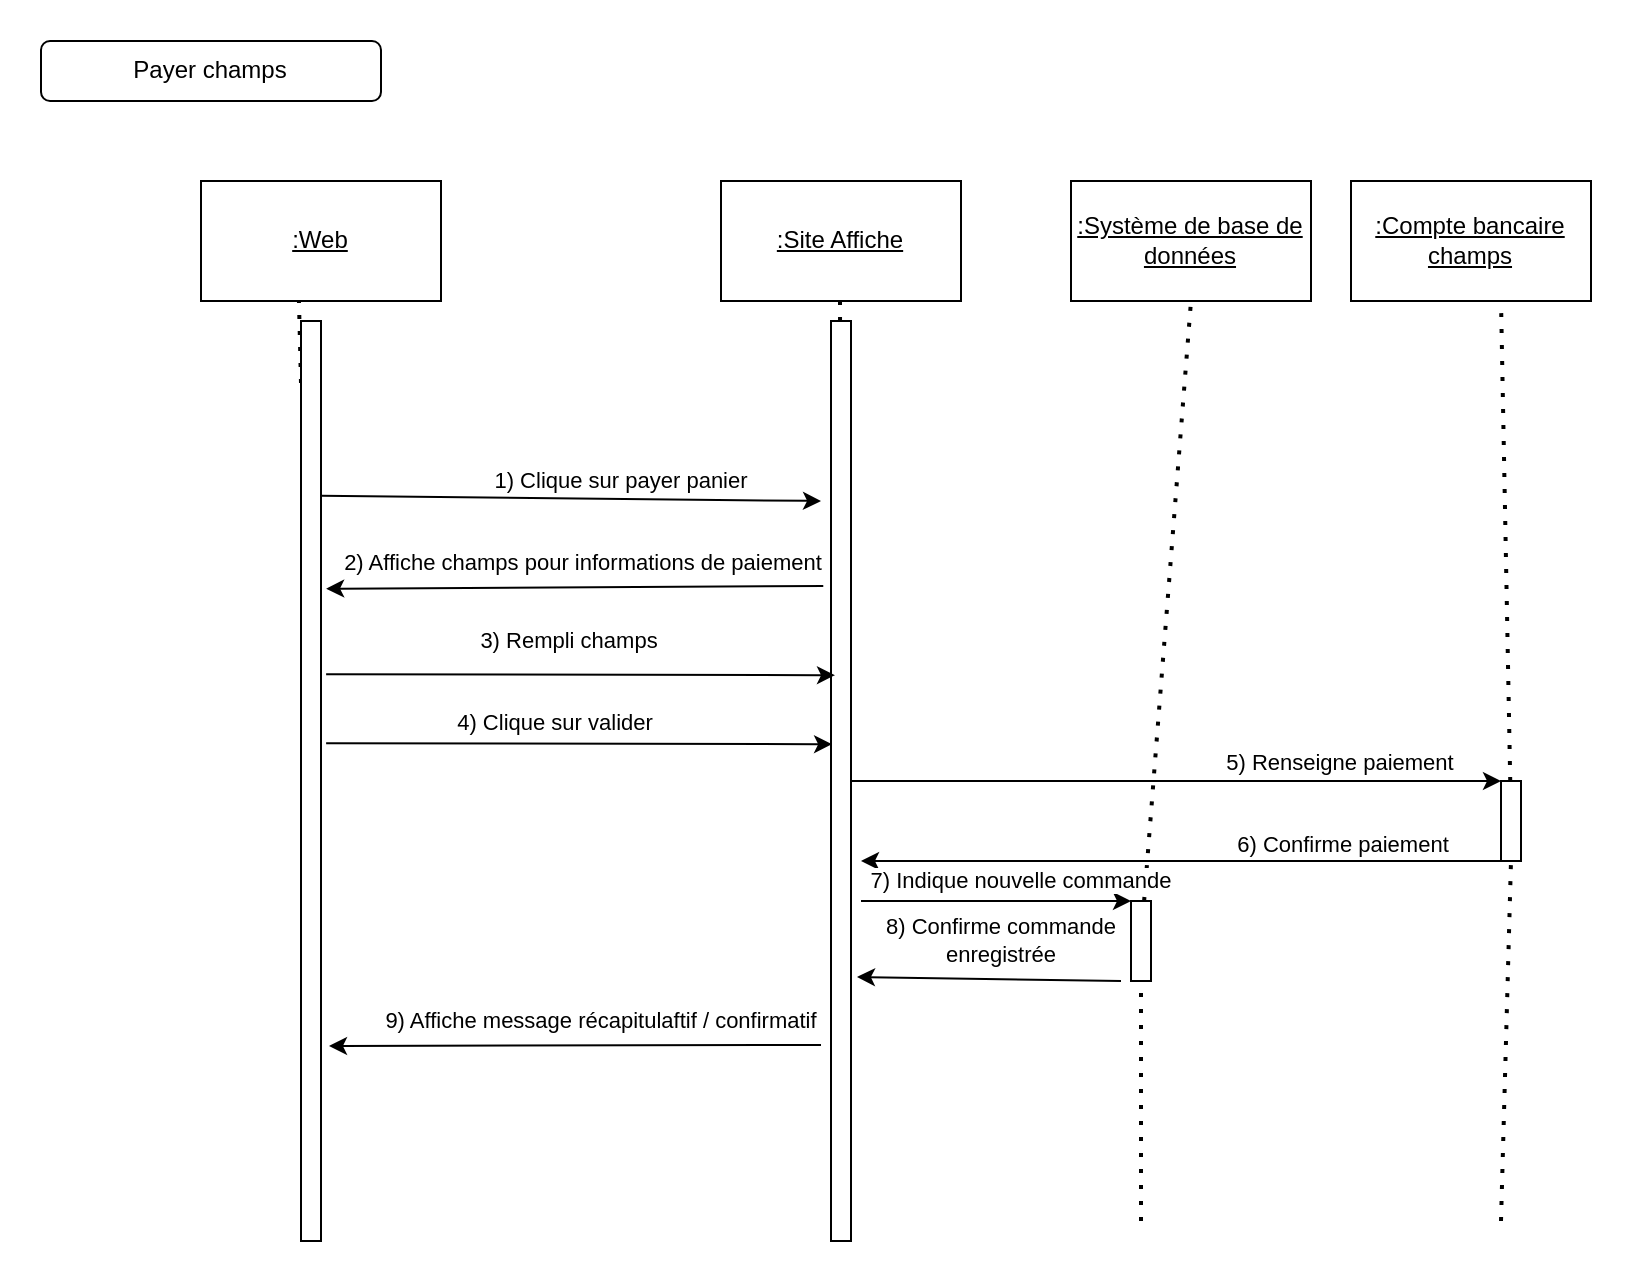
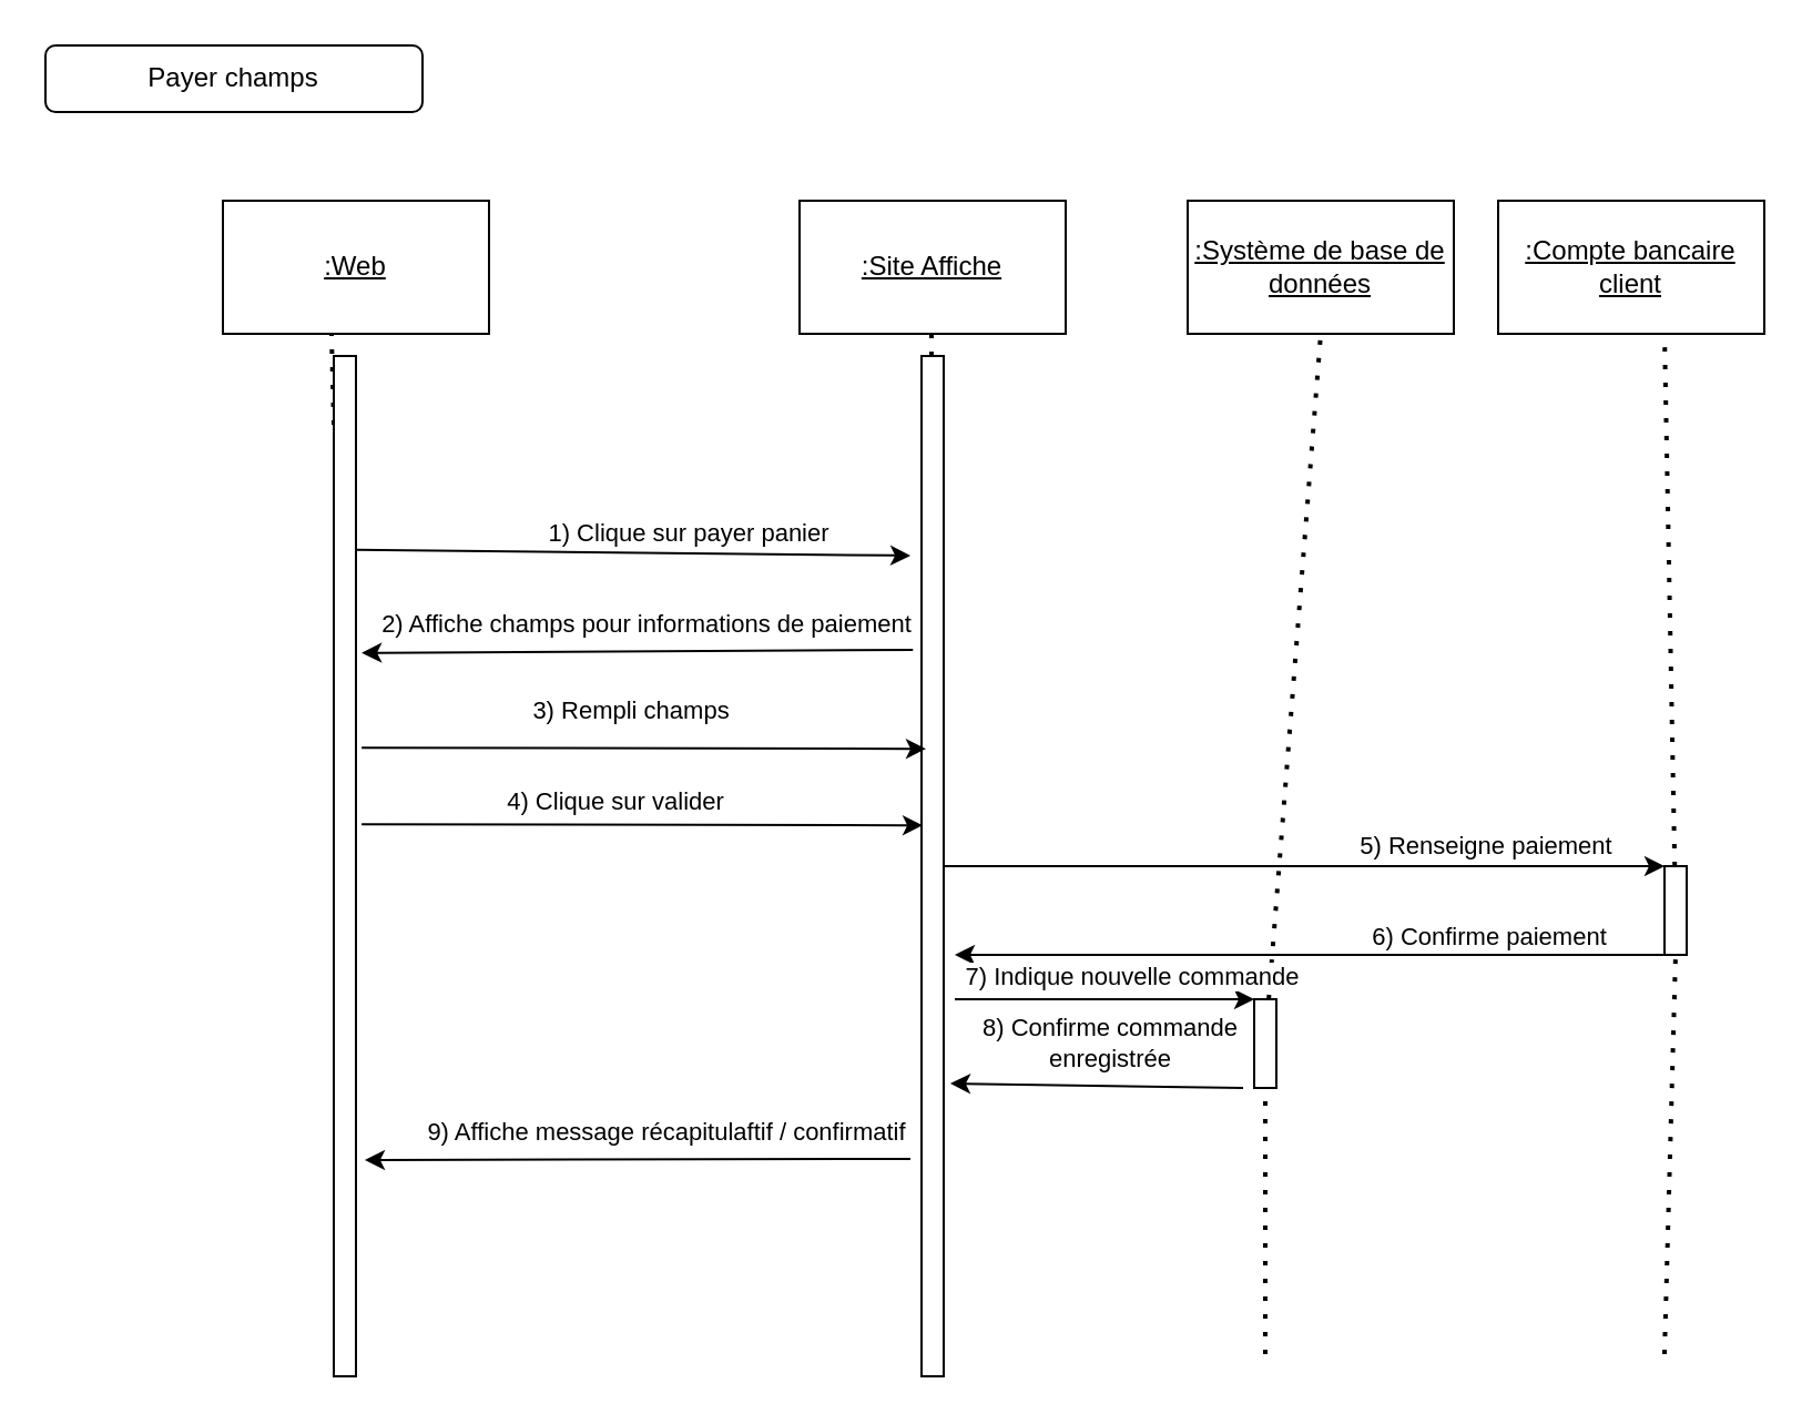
- <mxCell id="20" value="&lt;u&gt;:Compte bancaire champs&lt;/u&gt;" style="rounded=0;whiteSpace=wrap;html=1;" vertex="1" parent="1"><mxGeometry x="675" y="90" width="120" height="60" as="geometry" /></mxCell>
+ <mxCell id="20" value="&lt;u&gt;:Compte bancaire client&lt;/u&gt;" style="rounded=0;whiteSpace=wrap;html=1;" vertex="1" parent="1"><mxGeometry x="675" y="90" width="120" height="60" as="geometry" /></mxCell>
